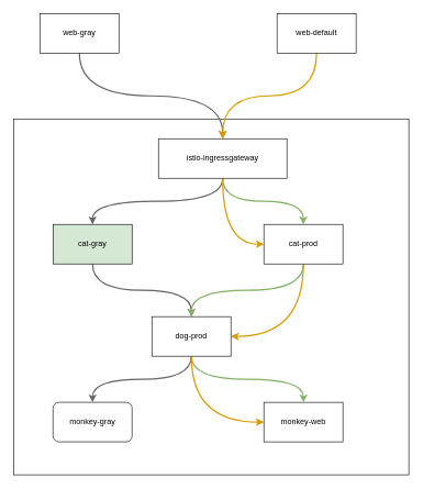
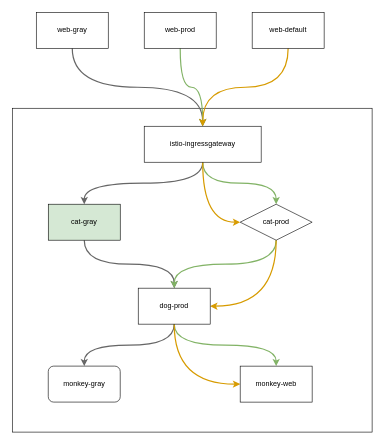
+ <mxCell id="6" value="web-prod" style="rounded=0;whiteSpace=wrap;html=1;" vertex="1" parent="1"><mxGeometry x="240" y="20" width="120" height="60" as="geometry" /></mxCell>
+ <mxCell id="5" style="edgeStyle=orthogonalEdgeStyle;curved=1;rounded=0;orthogonalLoop=1;jettySize=auto;html=1;entryX=0.5;entryY=0;entryDx=0;entryDy=0;fillColor=#d5e8d4;strokeColor=#82b366;strokeWidth=2;" edge="1" parent="1" source="6" target="12"><mxGeometry relative="1" as="geometry" /></mxCell>
- <mxCell id="17" value="cat-prod" style="rounded=0;whiteSpace=wrap;html=1;" vertex="1" parent="1"><mxGeometry x="400" y="340" width="120" height="60" as="geometry" /></mxCell>
+ <mxCell id="17" value="cat-prod" style="rhombus;whiteSpace=wrap;html=1;" vertex="1" parent="1"><mxGeometry x="400" y="340" width="120" height="60" as="geometry" /></mxCell>
